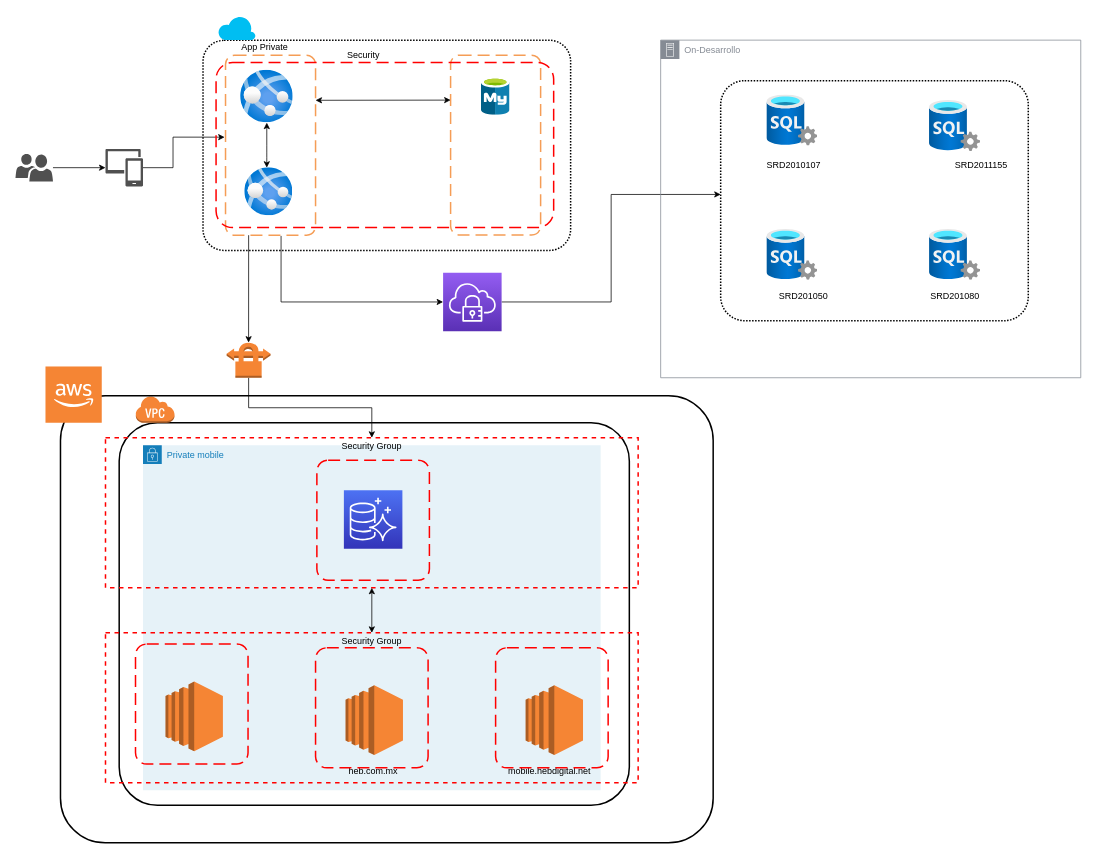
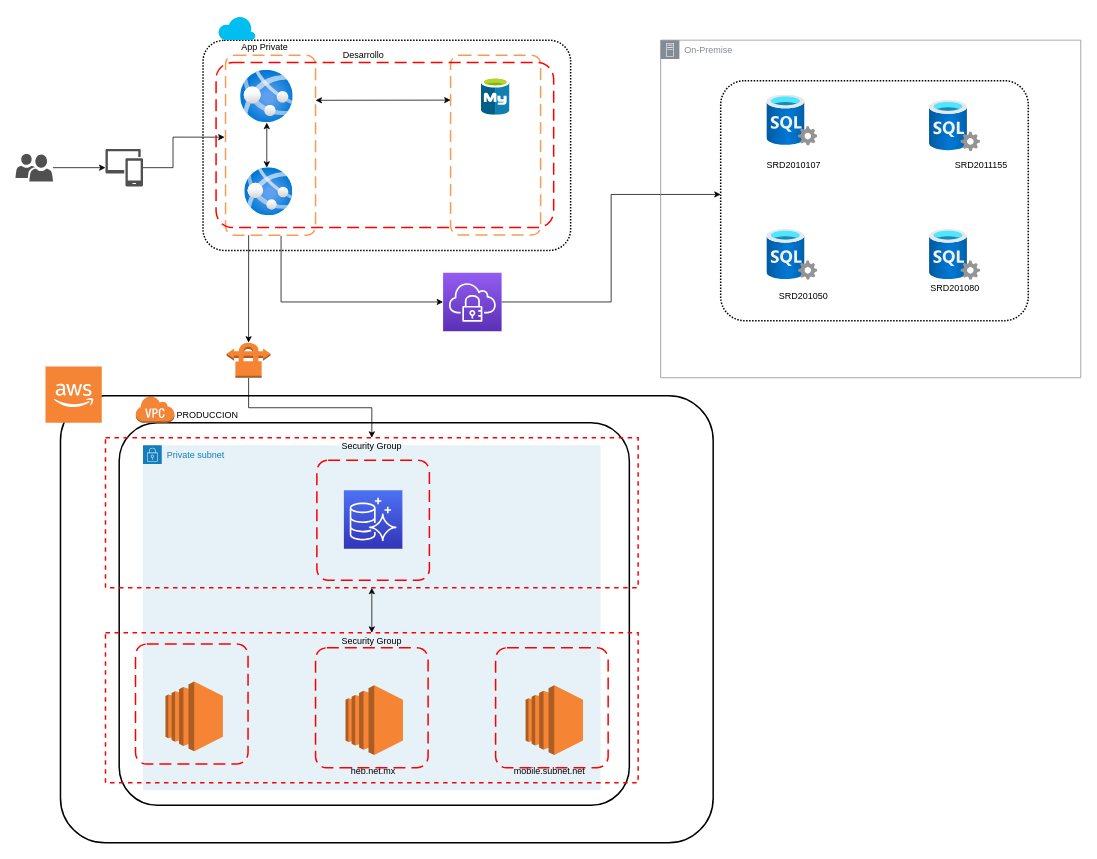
- <mxCell id="48" value="On-Desarrollo" style="sketch=0;outlineConnect=0;gradientColor=none;html=1;whiteSpace=wrap;fontSize=12;fontStyle=0;shape=mxgraph.aws4.group;grIcon=mxgraph.aws4.group_on_premise;strokeColor=#858B94;fillColor=none;verticalAlign=top;align=left;spacingLeft=30;fontColor=#858B94;dashed=0;" vertex="1" parent="1"><mxGeometry x="880" y="53" width="560" height="450" as="geometry" /></mxCell>
+ <mxCell id="48" value="On-Premise" style="sketch=0;outlineConnect=0;gradientColor=none;html=1;whiteSpace=wrap;fontSize=12;fontStyle=0;shape=mxgraph.aws4.group;grIcon=mxgraph.aws4.group_on_premise;strokeColor=#858B94;fillColor=none;verticalAlign=top;align=left;spacingLeft=30;fontColor=#858B94;dashed=0;" vertex="1" parent="1"><mxGeometry x="880" y="53" width="560" height="450" as="geometry" /></mxCell>
- <mxCell id="21" value="Security" style="text;html=1;strokeColor=none;fillColor=none;align=center;verticalAlign=middle;whiteSpace=wrap;rounded=0;" vertex="1" parent="1"><mxGeometry x="459.25" y="63" width="50" height="20" as="geometry" /></mxCell>
+ <mxCell id="21" value="Desarrollo" style="text;html=1;strokeColor=none;fillColor=none;align=center;verticalAlign=middle;whiteSpace=wrap;rounded=0;" vertex="1" parent="1"><mxGeometry x="459.25" y="63" width="50" height="20" as="geometry" /></mxCell>
- <mxCell id="40" value="SRD201080" style="text;html=1;strokeColor=none;fillColor=none;align=center;verticalAlign=middle;whiteSpace=wrap;rounded=0;" vertex="1" parent="1"><mxGeometry x="1226" y="384" width="92.5" height="20" as="geometry" /></mxCell>
+ <mxCell id="40" value="SRD201080" style="text;html=1;strokeColor=none;fillColor=none;align=center;verticalAlign=middle;whiteSpace=wrap;rounded=0;" vertex="1" parent="1"><mxGeometry x="1226" y="374" width="92.5" height="20" as="geometry" /></mxCell>
+ <mxCell id="29" value="PRODUCCION" style="text;html=1;strokeColor=none;fillColor=none;align=center;verticalAlign=middle;whiteSpace=wrap;rounded=0;" vertex="1" parent="1"><mxGeometry x="232" y="543" width="88" height="20" as="geometry" /></mxCell>
- <mxCell id="27" value="Private mobile" style="points=[[0,0],[0.25,0],[0.5,0],[0.75,0],[1,0],[1,0.25],[1,0.5],[1,0.75],[1,1],[0.75,1],[0.5,1],[0.25,1],[0,1],[0,0.75],[0,0.5],[0,0.25]];outlineConnect=0;gradientColor=none;html=1;whiteSpace=wrap;fontSize=12;fontStyle=0;shape=mxgraph.aws4.group;grIcon=mxgraph.aws4.group_security_group;grStroke=0;strokeColor=#147EBA;fillColor=#E6F2F8;verticalAlign=top;align=left;spacingLeft=30;fontColor=#147EBA;dashed=0;" vertex="1" parent="1"><mxGeometry x="190" y="593" width="610" height="460" as="geometry" /></mxCell>
+ <mxCell id="27" value="Private subnet" style="points=[[0,0],[0.25,0],[0.5,0],[0.75,0],[1,0],[1,0.25],[1,0.5],[1,0.75],[1,1],[0.75,1],[0.5,1],[0.25,1],[0,1],[0,0.75],[0,0.5],[0,0.25]];outlineConnect=0;gradientColor=none;html=1;whiteSpace=wrap;fontSize=12;fontStyle=0;shape=mxgraph.aws4.group;grIcon=mxgraph.aws4.group_security_group;grStroke=0;strokeColor=#147EBA;fillColor=#E6F2F8;verticalAlign=top;align=left;spacingLeft=30;fontColor=#147EBA;dashed=0;" vertex="1" parent="1"><mxGeometry x="190" y="593" width="610" height="460" as="geometry" /></mxCell>
- <mxCell id="35" value="heb.com.mx" style="text;html=1;strokeColor=none;fillColor=none;align=center;verticalAlign=middle;whiteSpace=wrap;rounded=0;" vertex="1" parent="1"><mxGeometry x="454.75" y="1018" width="84" height="20" as="geometry" /></mxCell>
+ <mxCell id="35" value="heb.net.mx" style="text;html=1;strokeColor=none;fillColor=none;align=center;verticalAlign=middle;whiteSpace=wrap;rounded=0;" vertex="1" parent="1"><mxGeometry x="454.75" y="1018" width="84" height="20" as="geometry" /></mxCell>
- <mxCell id="32" value="mobile.hebdigital.net" style="text;html=1;strokeColor=none;fillColor=none;align=center;verticalAlign=middle;whiteSpace=wrap;rounded=0;" vertex="1" parent="1"><mxGeometry x="677.38" y="1018" width="110.25" height="20" as="geometry" /></mxCell>
+ <mxCell id="32" value="mobile.subnet.net" style="text;html=1;strokeColor=none;fillColor=none;align=center;verticalAlign=middle;whiteSpace=wrap;rounded=0;" vertex="1" parent="1"><mxGeometry x="677.38" y="1018" width="110.25" height="20" as="geometry" /></mxCell>
